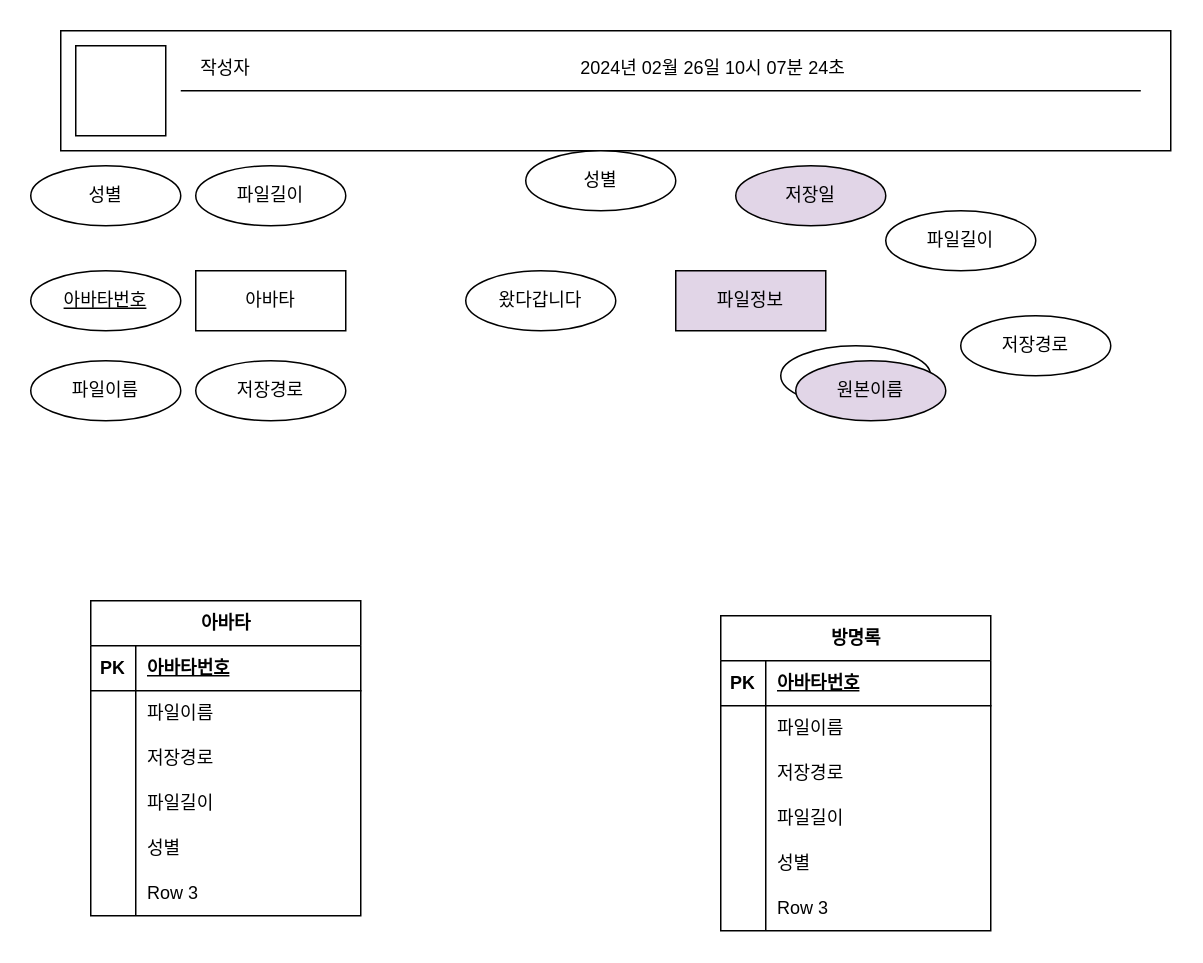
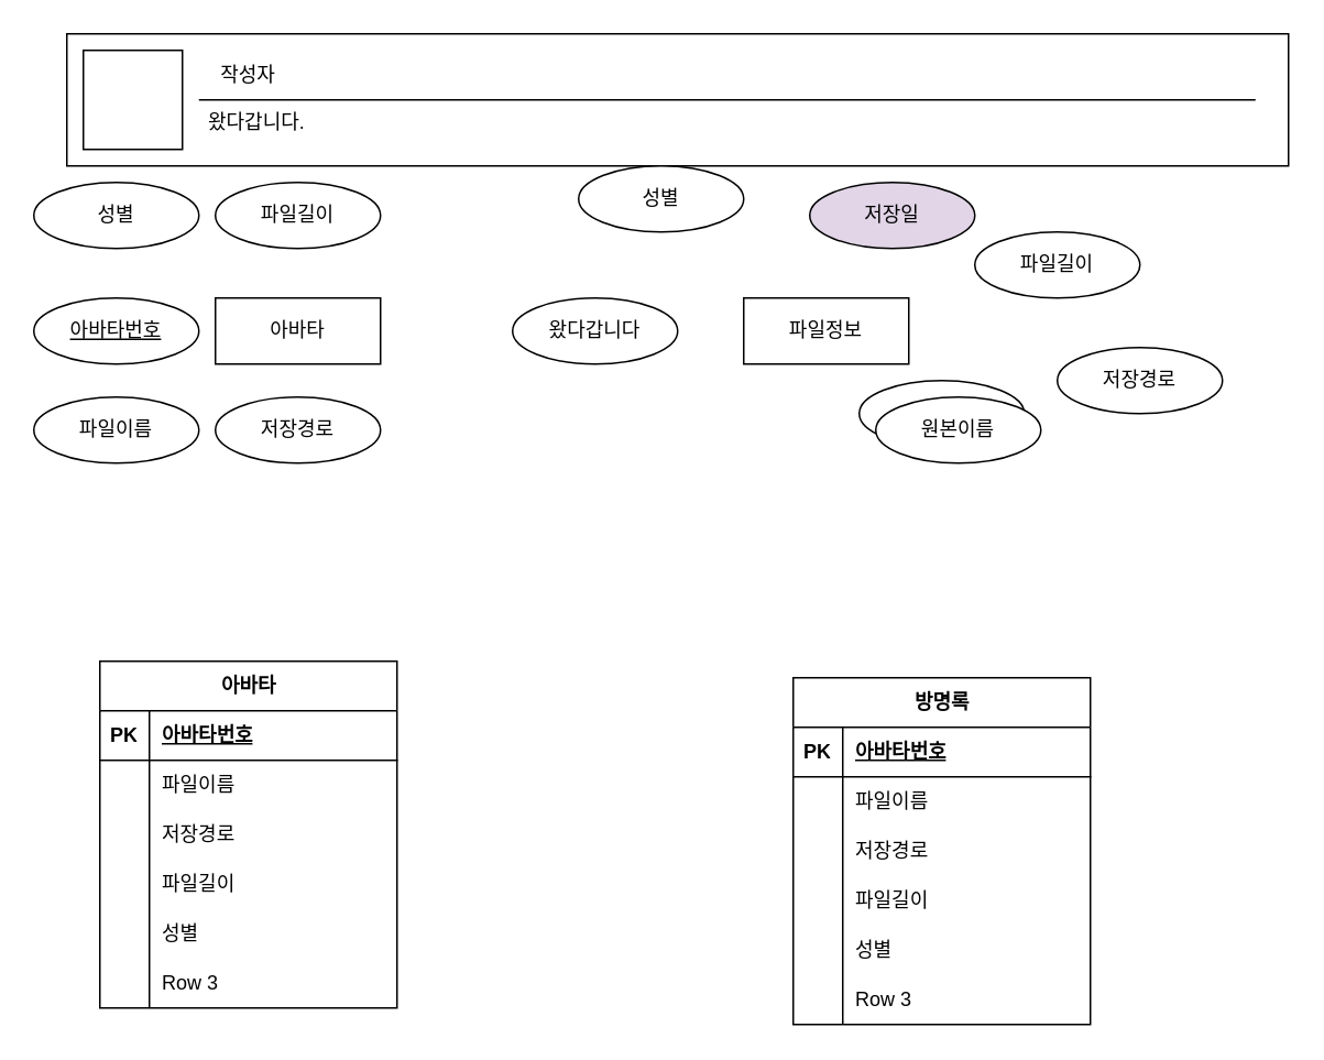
- <mxCell id="5" value="2024년 02월 26일 10시 07분 24초" style="text;html=1;align=center;verticalAlign=middle;whiteSpace=wrap;rounded=0;" vertex="1" parent="1"><mxGeometry x="380" y="30" width="190" height="30" as="geometry" /></mxCell>
+ <mxCell id="7" value="왔다갑니다." style="text;strokeColor=none;fillColor=none;spacingLeft=4;spacingRight=4;overflow=hidden;rotatable=0;points=[[0,0.5],[1,0.5]];portConstraint=eastwest;fontSize=12;whiteSpace=wrap;html=1;" vertex="1" parent="1"><mxGeometry x="120" y="60" width="330" height="30" as="geometry" /></mxCell>
- <mxCell id="13" value="파일정보" style="whiteSpace=wrap;html=1;align=center;fillColor=#e1d5e7;" vertex="1" parent="1"><mxGeometry x="450" y="180" width="100" height="40" as="geometry" /></mxCell>
+ <mxCell id="13" value="파일정보" style="whiteSpace=wrap;html=1;align=center;" vertex="1" parent="1"><mxGeometry x="450" y="180" width="100" height="40" as="geometry" /></mxCell>
- <mxCell id="21" value="원본이름" style="ellipse;whiteSpace=wrap;html=1;align=center;fillColor=#e1d5e7;" vertex="1" parent="1"><mxGeometry x="530" y="240" width="100" height="40" as="geometry" /></mxCell>
+ <mxCell id="21" value="원본이름" style="ellipse;whiteSpace=wrap;html=1;align=center;" vertex="1" parent="1"><mxGeometry x="530" y="240" width="100" height="40" as="geometry" /></mxCell>
